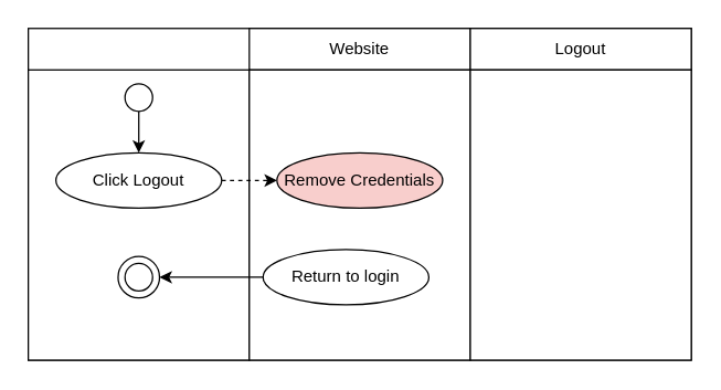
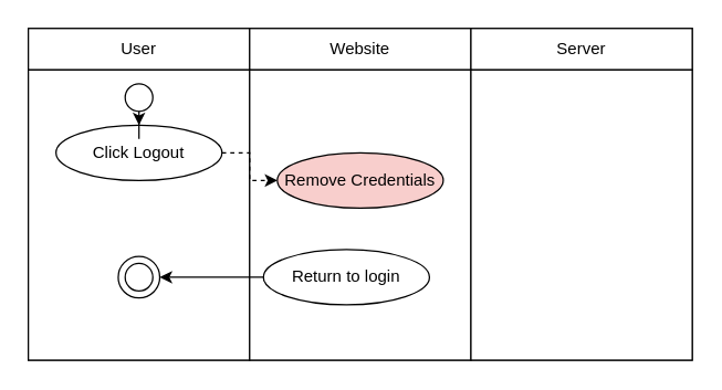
+ <mxCell id="3" value="User" style="rounded=0;whiteSpace=wrap;html=1;" vertex="1" parent="1"><mxGeometry x="20" y="20" width="160" height="30" as="geometry" /></mxCell>
- <mxCell id="5" value="Logout" style="rounded=0;whiteSpace=wrap;html=1;" vertex="1" parent="1"><mxGeometry x="340" y="20" width="160" height="30" as="geometry" /></mxCell>
+ <mxCell id="5" value="Server" style="rounded=0;whiteSpace=wrap;html=1;" vertex="1" parent="1"><mxGeometry x="340" y="20" width="160" height="30" as="geometry" /></mxCell>
- <mxCell id="10" value="Click Logout" style="ellipse;whiteSpace=wrap;html=1;" vertex="1" parent="1"><mxGeometry x="40" y="110" width="120" height="40" as="geometry" /></mxCell>
+ <mxCell id="10" value="Click Logout" style="ellipse;whiteSpace=wrap;html=1;" vertex="1" parent="1"><mxGeometry x="40" y="90" width="120" height="40" as="geometry" /></mxCell>
